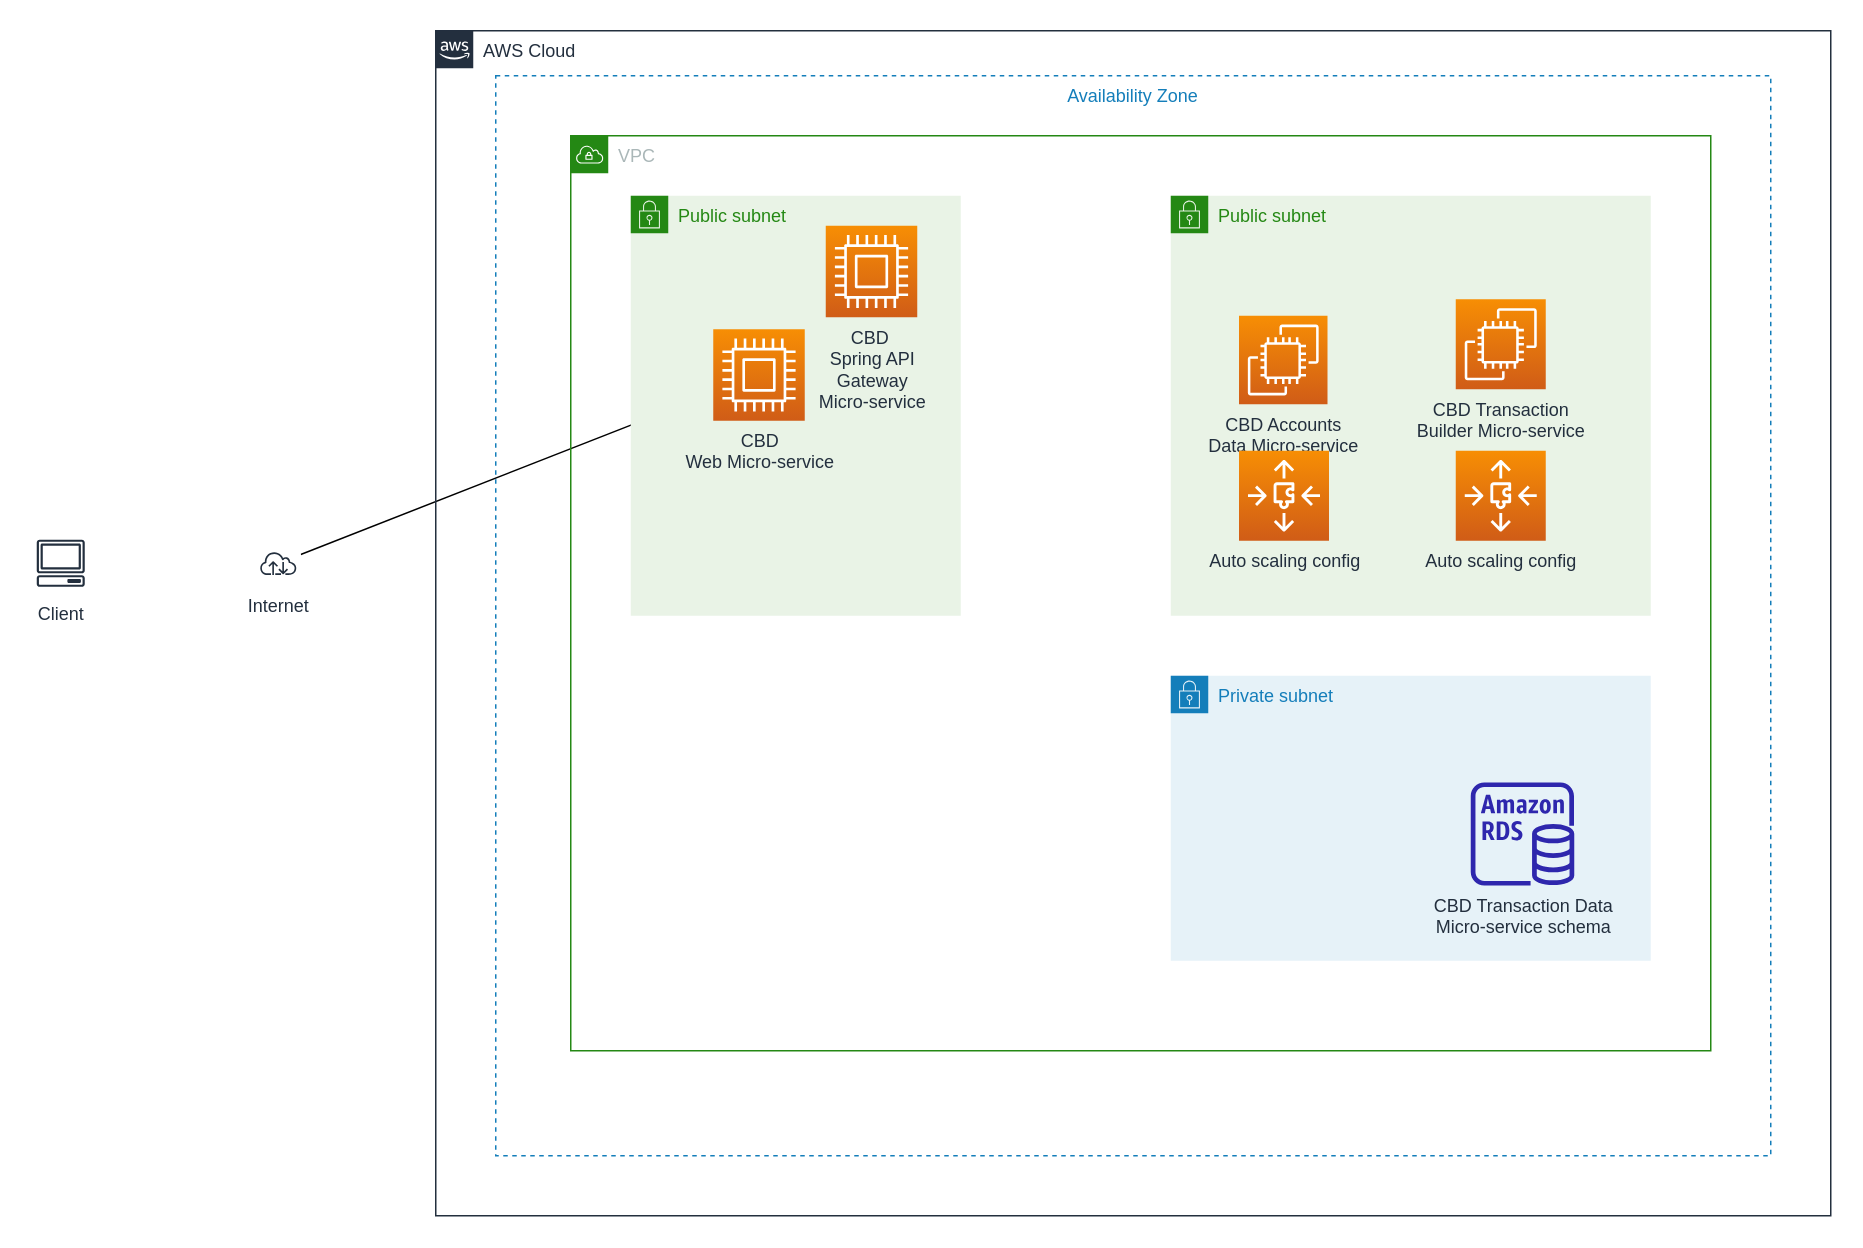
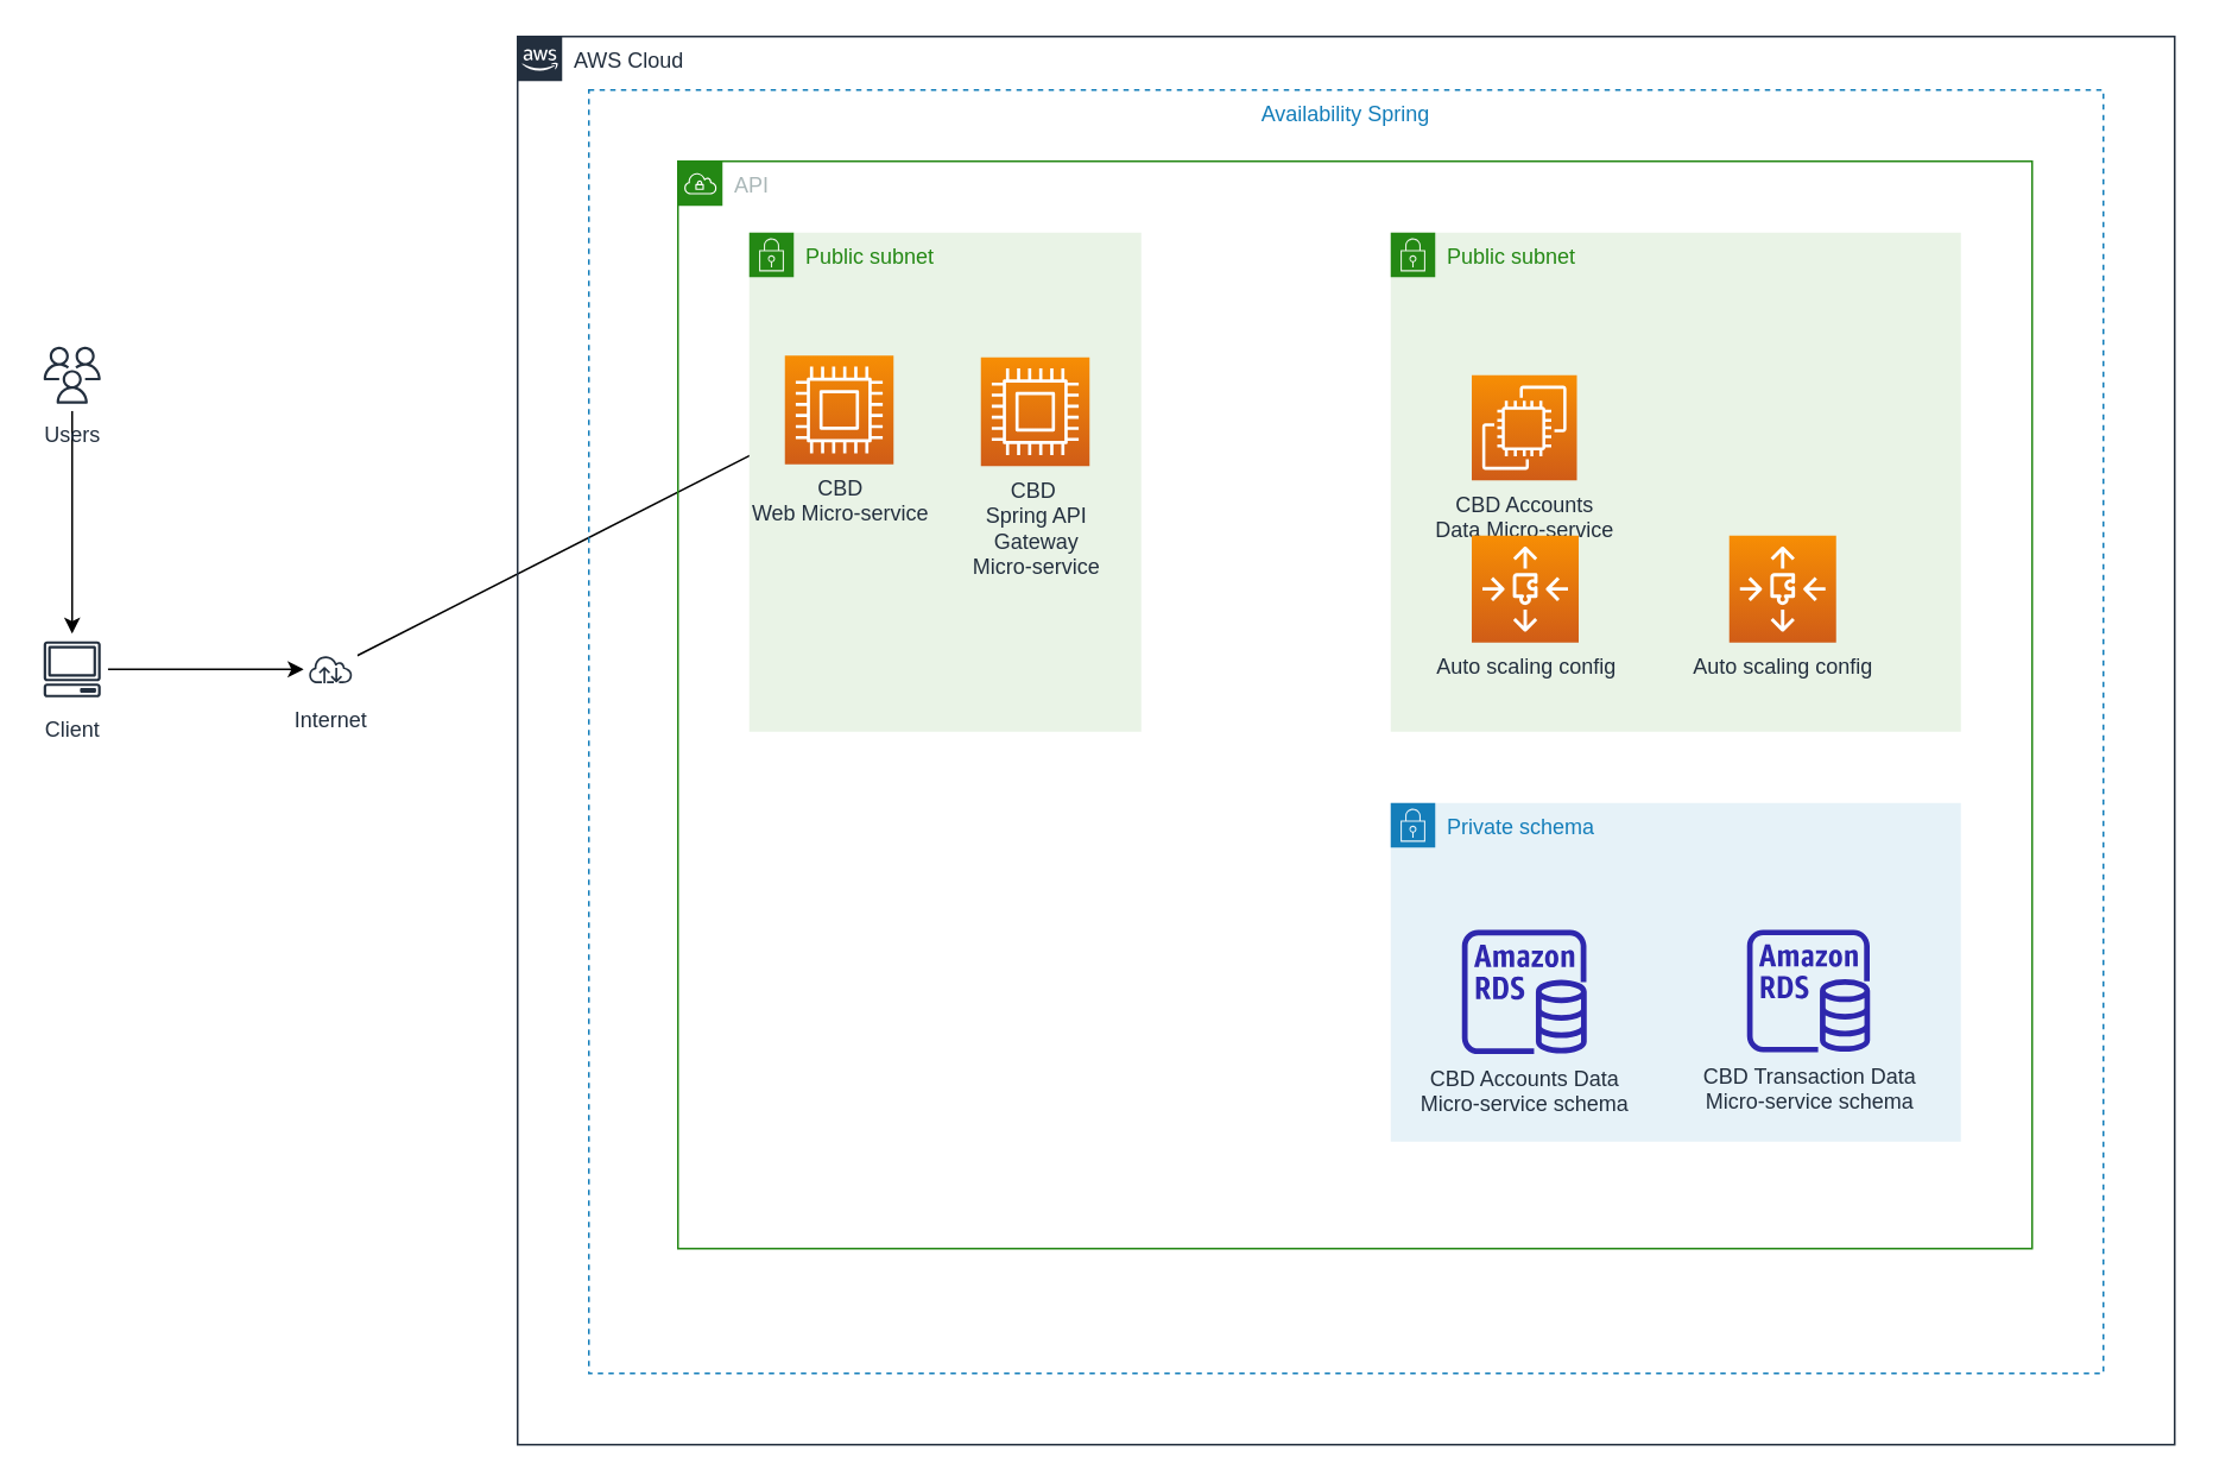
- <mxCell id="11" value="Availability Zone" style="fillColor=none;strokeColor=#147EBA;dashed=1;verticalAlign=top;fontStyle=0;fontColor=#147EBA;" vertex="1" parent="10"><mxGeometry x="-50" y="-40" width="850" height="720" as="geometry" /></mxCell>
+ <mxCell id="11" value="Availability Spring" style="fillColor=none;strokeColor=#147EBA;dashed=1;verticalAlign=top;fontStyle=0;fontColor=#147EBA;" vertex="1" parent="10"><mxGeometry x="-50" y="-40" width="850" height="720" as="geometry" /></mxCell>
- <mxCell id="10" value="VPC" style="points=[[0,0],[0.25,0],[0.5,0],[0.75,0],[1,0],[1,0.25],[1,0.5],[1,0.75],[1,1],[0.75,1],[0.5,1],[0.25,1],[0,1],[0,0.75],[0,0.5],[0,0.25]];outlineConnect=0;gradientColor=none;html=1;whiteSpace=wrap;fontSize=12;fontStyle=0;container=1;pointerEvents=0;collapsible=0;recursiveResize=0;shape=mxgraph.aws4.group;grIcon=mxgraph.aws4.group_vpc;strokeColor=#248814;fillColor=none;verticalAlign=top;align=left;spacingLeft=30;fontColor=#AAB7B8;dashed=0;" vertex="1" parent="8"><mxGeometry x="90" y="70" width="760" height="610" as="geometry" /></mxCell>
+ <mxCell id="10" value="API" style="points=[[0,0],[0.25,0],[0.5,0],[0.75,0],[1,0],[1,0.25],[1,0.5],[1,0.75],[1,1],[0.75,1],[0.5,1],[0.25,1],[0,1],[0,0.75],[0,0.5],[0,0.25]];outlineConnect=0;gradientColor=none;html=1;whiteSpace=wrap;fontSize=12;fontStyle=0;container=1;pointerEvents=0;collapsible=0;recursiveResize=0;shape=mxgraph.aws4.group;grIcon=mxgraph.aws4.group_vpc;strokeColor=#248814;fillColor=none;verticalAlign=top;align=left;spacingLeft=30;fontColor=#AAB7B8;dashed=0;" vertex="1" parent="8"><mxGeometry x="90" y="70" width="760" height="610" as="geometry" /></mxCell>
- <mxCell id="21" value="CBD&amp;nbsp;&lt;br&gt;Spring API&lt;br&gt;Gateway&lt;br&gt;Micro-service" style="sketch=0;points=[[0,0,0],[0.25,0,0],[0.5,0,0],[0.75,0,0],[1,0,0],[0,1,0],[0.25,1,0],[0.5,1,0],[0.75,1,0],[1,1,0],[0,0.25,0],[0,0.5,0],[0,0.75,0],[1,0.25,0],[1,0.5,0],[1,0.75,0]];outlineConnect=0;fontColor=#232F3E;gradientColor=#F78E04;gradientDirection=north;fillColor=#D05C17;strokeColor=#ffffff;dashed=0;verticalLabelPosition=bottom;verticalAlign=top;align=center;html=1;fontSize=12;fontStyle=0;aspect=fixed;shape=mxgraph.aws4.resourceIcon;resIcon=mxgraph.aws4.compute;" vertex="1" parent="10"><mxGeometry x="170" y="60" width="61" height="61" as="geometry" /></mxCell>
+ <mxCell id="21" value="CBD&amp;nbsp;&lt;br&gt;Spring API&lt;br&gt;Gateway&lt;br&gt;Micro-service" style="sketch=0;points=[[0,0,0],[0.25,0,0],[0.5,0,0],[0.75,0,0],[1,0,0],[0,1,0],[0.25,1,0],[0.5,1,0],[0.75,1,0],[1,1,0],[0,0.25,0],[0,0.5,0],[0,0.75,0],[1,0.25,0],[1,0.5,0],[1,0.75,0]];outlineConnect=0;fontColor=#232F3E;gradientColor=#F78E04;gradientDirection=north;fillColor=#D05C17;strokeColor=#ffffff;dashed=0;verticalLabelPosition=bottom;verticalAlign=top;align=center;html=1;fontSize=12;fontStyle=0;aspect=fixed;shape=mxgraph.aws4.resourceIcon;resIcon=mxgraph.aws4.compute;" vertex="1" parent="10"><mxGeometry x="170" y="110" width="61" height="61" as="geometry" /></mxCell>
+ <mxCell id="7" value="Users" style="sketch=0;outlineConnect=0;fontColor=#232F3E;gradientColor=none;strokeColor=#232F3E;fillColor=#ffffff;dashed=0;verticalLabelPosition=bottom;verticalAlign=top;align=center;html=1;fontSize=12;fontStyle=0;aspect=fixed;shape=mxgraph.aws4.resourceIcon;resIcon=mxgraph.aws4.users;" vertex="1" parent="1"><mxGeometry x="20" y="190" width="40" height="40" as="geometry" /></mxCell>
- <mxCell id="17" value="CBD Transaction&lt;br&gt;Builder Micro-service" style="sketch=0;points=[[0,0,0],[0.25,0,0],[0.5,0,0],[0.75,0,0],[1,0,0],[0,1,0],[0.25,1,0],[0.5,1,0],[0.75,1,0],[1,1,0],[0,0.25,0],[0,0.5,0],[0,0.75,0],[1,0.25,0],[1,0.5,0],[1,0.75,0]];outlineConnect=0;fontColor=#232F3E;gradientColor=#F78E04;gradientDirection=north;fillColor=#D05C17;strokeColor=#ffffff;dashed=0;verticalLabelPosition=bottom;verticalAlign=top;align=center;html=1;fontSize=12;fontStyle=0;aspect=fixed;shape=mxgraph.aws4.resourceIcon;resIcon=mxgraph.aws4.ec2;" vertex="1" parent="10"><mxGeometry x="590" y="109" width="60" height="60" as="geometry" /></mxCell>
- <mxCell id="20" value="CBD&lt;br&gt;Web Micro-service" style="sketch=0;points=[[0,0,0],[0.25,0,0],[0.5,0,0],[0.75,0,0],[1,0,0],[0,1,0],[0.25,1,0],[0.5,1,0],[0.75,1,0],[1,1,0],[0,0.25,0],[0,0.5,0],[0,0.75,0],[1,0.25,0],[1,0.5,0],[1,0.75,0]];outlineConnect=0;fontColor=#232F3E;gradientColor=#F78E04;gradientDirection=north;fillColor=#D05C17;strokeColor=#ffffff;dashed=0;verticalLabelPosition=bottom;verticalAlign=top;align=center;html=1;fontSize=12;fontStyle=0;aspect=fixed;shape=mxgraph.aws4.resourceIcon;resIcon=mxgraph.aws4.compute;" vertex="1" parent="19"><mxGeometry x="55" y="89" width="61" height="61" as="geometry" /></mxCell>
+ <mxCell id="20" value="CBD&lt;br&gt;Web Micro-service" style="sketch=0;points=[[0,0,0],[0.25,0,0],[0.5,0,0],[0.75,0,0],[1,0,0],[0,1,0],[0.25,1,0],[0.5,1,0],[0.75,1,0],[1,1,0],[0,0.25,0],[0,0.5,0],[0,0.75,0],[1,0.25,0],[1,0.5,0],[1,0.75,0]];outlineConnect=0;fontColor=#232F3E;gradientColor=#F78E04;gradientDirection=north;fillColor=#D05C17;strokeColor=#ffffff;dashed=0;verticalLabelPosition=bottom;verticalAlign=top;align=center;html=1;fontSize=12;fontStyle=0;aspect=fixed;shape=mxgraph.aws4.resourceIcon;resIcon=mxgraph.aws4.compute;" vertex="1" parent="19"><mxGeometry x="20" y="69" width="61" height="61" as="geometry" /></mxCell>
+ <mxCell id="6" value="" style="edgeStyle=orthogonalEdgeStyle;rounded=0;orthogonalLoop=1;jettySize=auto;html=1;" edge="1" parent="1" source="7" target="3"><mxGeometry relative="1" as="geometry" /></mxCell>
+ <mxCell id="2" style="edgeStyle=orthogonalEdgeStyle;rounded=0;orthogonalLoop=1;jettySize=auto;html=1;" edge="1" parent="1" source="3" target="5"><mxGeometry relative="1" as="geometry" /></mxCell>
- <mxCell id="12" value="Private subnet" style="points=[[0,0],[0.25,0],[0.5,0],[0.75,0],[1,0],[1,0.25],[1,0.5],[1,0.75],[1,1],[0.75,1],[0.5,1],[0.25,1],[0,1],[0,0.75],[0,0.5],[0,0.25]];outlineConnect=0;gradientColor=none;html=1;whiteSpace=wrap;fontSize=12;fontStyle=0;container=1;pointerEvents=0;collapsible=0;recursiveResize=0;shape=mxgraph.aws4.group;grIcon=mxgraph.aws4.group_security_group;grStroke=0;strokeColor=#147EBA;fillColor=#E6F2F8;verticalAlign=top;align=left;spacingLeft=30;fontColor=#147EBA;dashed=0;" vertex="1" parent="10"><mxGeometry x="400" y="360" width="320" height="190" as="geometry" /></mxCell>
+ <mxCell id="12" value="Private schema" style="points=[[0,0],[0.25,0],[0.5,0],[0.75,0],[1,0],[1,0.25],[1,0.5],[1,0.75],[1,1],[0.75,1],[0.5,1],[0.25,1],[0,1],[0,0.75],[0,0.5],[0,0.25]];outlineConnect=0;gradientColor=none;html=1;whiteSpace=wrap;fontSize=12;fontStyle=0;container=1;pointerEvents=0;collapsible=0;recursiveResize=0;shape=mxgraph.aws4.group;grIcon=mxgraph.aws4.group_security_group;grStroke=0;strokeColor=#147EBA;fillColor=#E6F2F8;verticalAlign=top;align=left;spacingLeft=30;fontColor=#147EBA;dashed=0;" vertex="1" parent="10"><mxGeometry x="400" y="360" width="320" height="190" as="geometry" /></mxCell>
+ <mxCell id="14" value="CBD Accounts Data&lt;br&gt;Micro-service schema" style="sketch=0;outlineConnect=0;fontColor=#232F3E;gradientColor=none;fillColor=#2E27AD;strokeColor=none;dashed=0;verticalLabelPosition=bottom;verticalAlign=top;align=center;html=1;fontSize=12;fontStyle=0;aspect=fixed;pointerEvents=1;shape=mxgraph.aws4.rds_instance;" vertex="1" parent="10"><mxGeometry x="440" y="431" width="70" height="70" as="geometry" /></mxCell>
